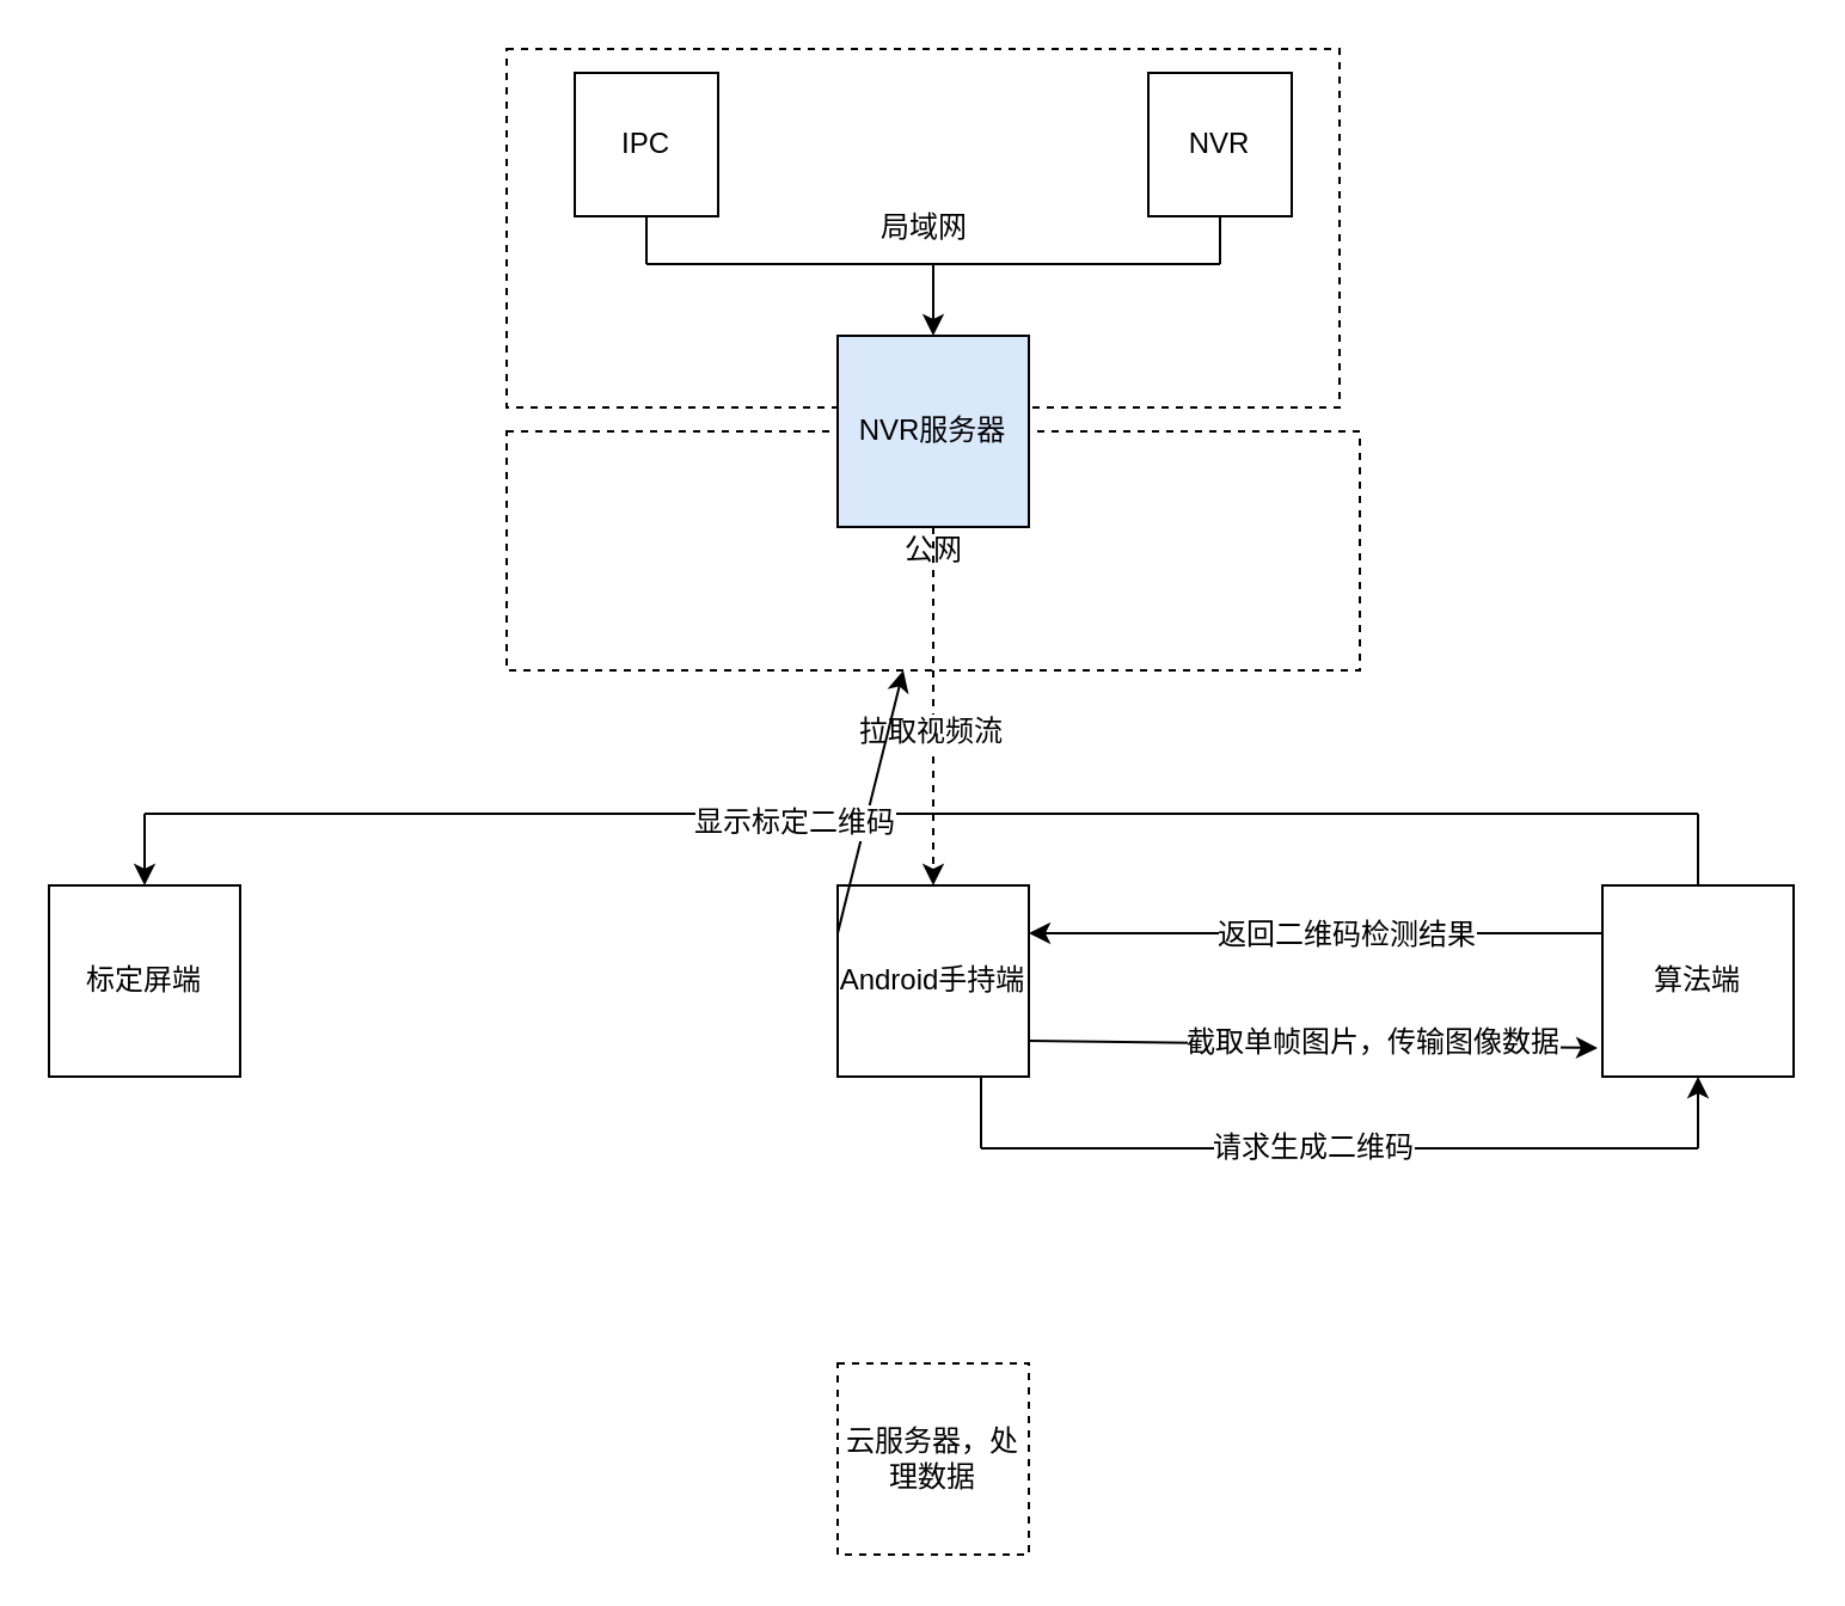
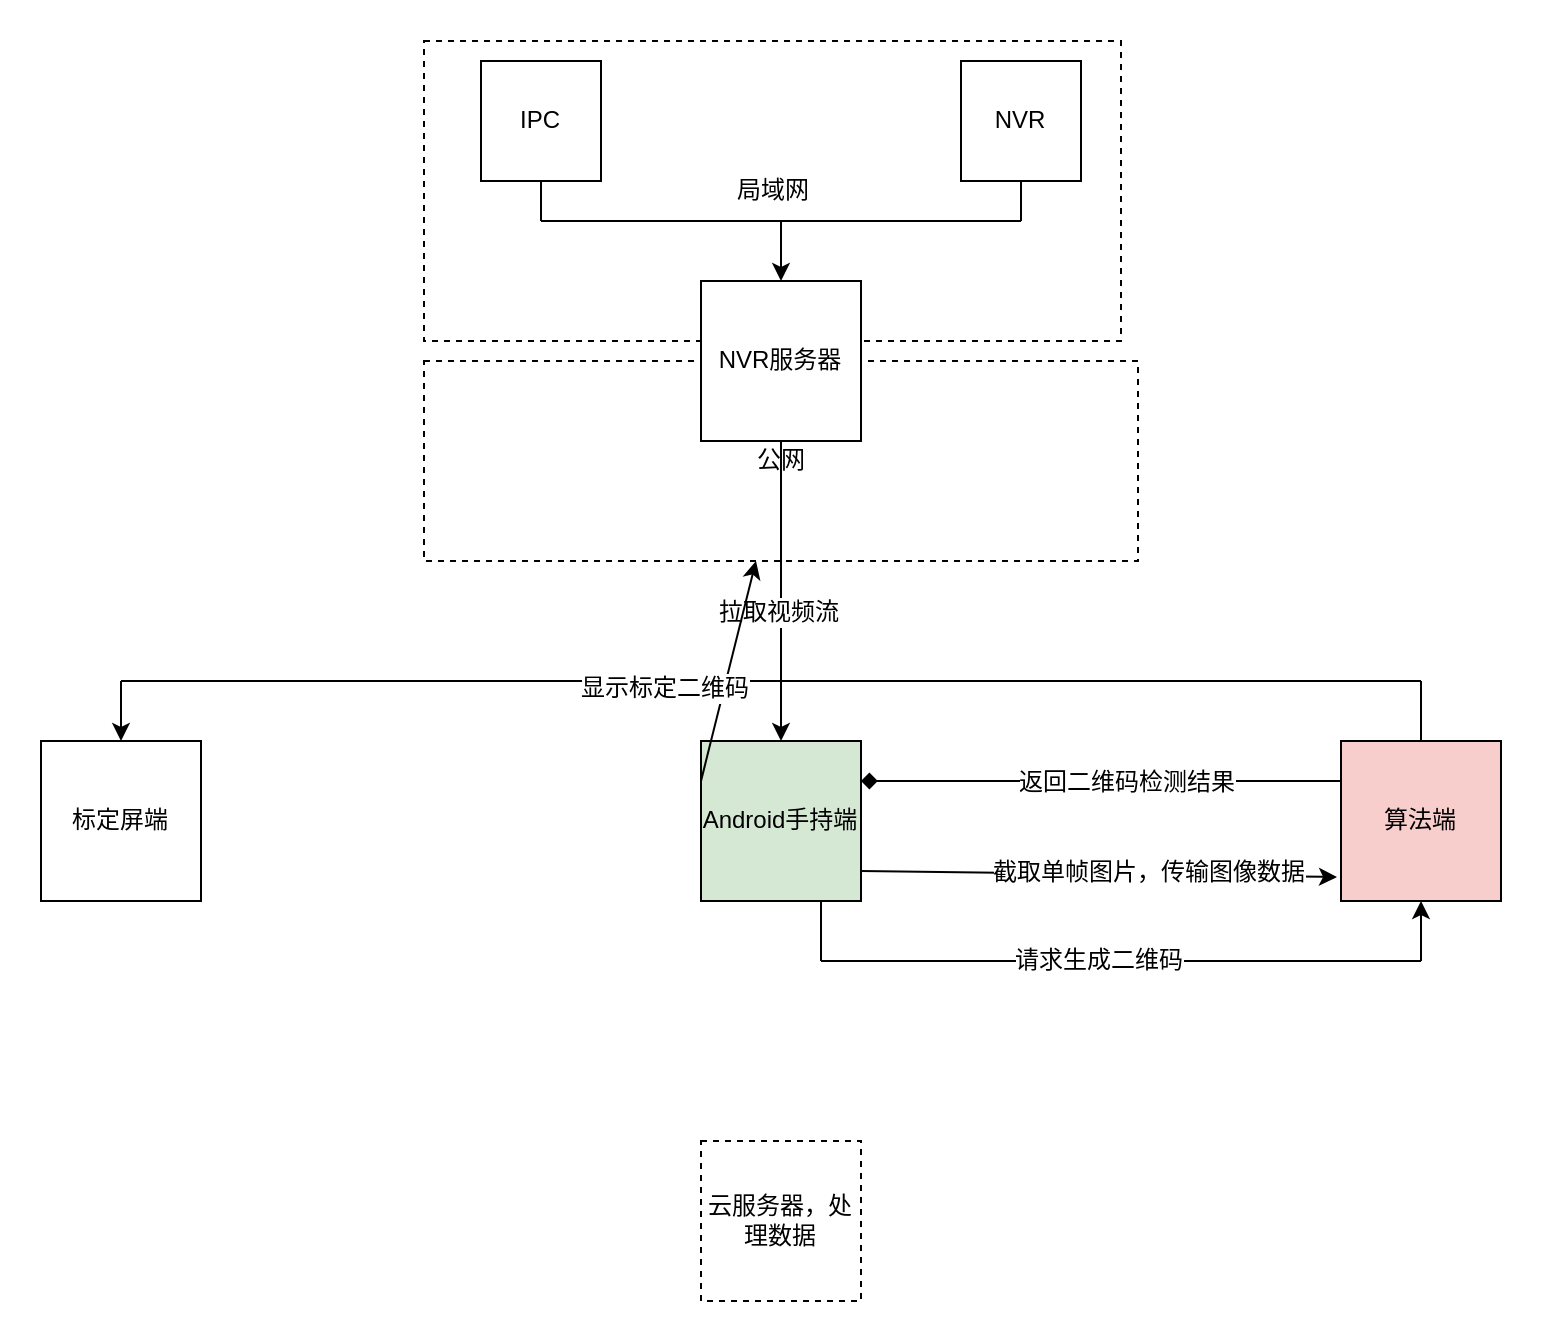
- <mxCell id="11" value="NVR服务器" style="whiteSpace=wrap;html=1;aspect=fixed;fillColor=#dae8fc;" parent="1" vertex="1"><mxGeometry x="350" y="140" width="80" height="80" as="geometry" /></mxCell>
+ <mxCell id="11" value="NVR服务器" style="whiteSpace=wrap;html=1;aspect=fixed;" parent="1" vertex="1"><mxGeometry x="350" y="140" width="80" height="80" as="geometry" /></mxCell>
- <mxCell id="14" value="" style="endArrow=classic;html=1;exitX=0.5;exitY=1;exitDx=0;exitDy=0;dashed=1;" parent="1" source="11" target="3" edge="1"><mxGeometry width="50" height="50" relative="1" as="geometry"><mxPoint x="130" y="520" as="sourcePoint" /><mxPoint x="180" y="470" as="targetPoint" /></mxGeometry></mxCell>
+ <mxCell id="14" value="" style="endArrow=classic;html=1;exitX=0.5;exitY=1;exitDx=0;exitDy=0;" parent="1" source="11" target="3" edge="1"><mxGeometry width="50" height="50" relative="1" as="geometry"><mxPoint x="130" y="520" as="sourcePoint" /><mxPoint x="180" y="470" as="targetPoint" /></mxGeometry></mxCell>
- <mxCell id="18" value="" style="endArrow=classic;html=1;exitX=0;exitY=0.25;exitDx=0;exitDy=0;entryX=1;entryY=0.25;entryDx=0;entryDy=0;" edge="1" parent="1" source="5" target="3"><mxGeometry width="50" height="50" relative="1" as="geometry"><mxPoint x="20" y="520" as="sourcePoint" /><mxPoint x="70" y="470" as="targetPoint" /></mxGeometry></mxCell>
+ <mxCell id="18" value="" style="endArrow=diamond;html=1;exitX=0;exitY=0.25;exitDx=0;exitDy=0;entryX=1;entryY=0.25;entryDx=0;entryDy=0;" edge="1" parent="1" source="5" target="3"><mxGeometry width="50" height="50" relative="1" as="geometry"><mxPoint x="20" y="520" as="sourcePoint" /><mxPoint x="70" y="470" as="targetPoint" /></mxGeometry></mxCell>
- <mxCell id="3" value="Android手持端" style="whiteSpace=wrap;html=1;aspect=fixed;" parent="1" vertex="1"><mxGeometry x="350" y="370" width="80" height="80" as="geometry" /></mxCell>
+ <mxCell id="3" value="Android手持端" style="whiteSpace=wrap;html=1;aspect=fixed;fillColor=#d5e8d4;" parent="1" vertex="1"><mxGeometry x="350" y="370" width="80" height="80" as="geometry" /></mxCell>
- <mxCell id="5" value="算法端" style="whiteSpace=wrap;html=1;aspect=fixed;" parent="1" vertex="1"><mxGeometry x="670" y="370" width="80" height="80" as="geometry" /></mxCell>
+ <mxCell id="5" value="算法端" style="whiteSpace=wrap;html=1;aspect=fixed;fillColor=#f8cecc;" parent="1" vertex="1"><mxGeometry x="670" y="370" width="80" height="80" as="geometry" /></mxCell>
